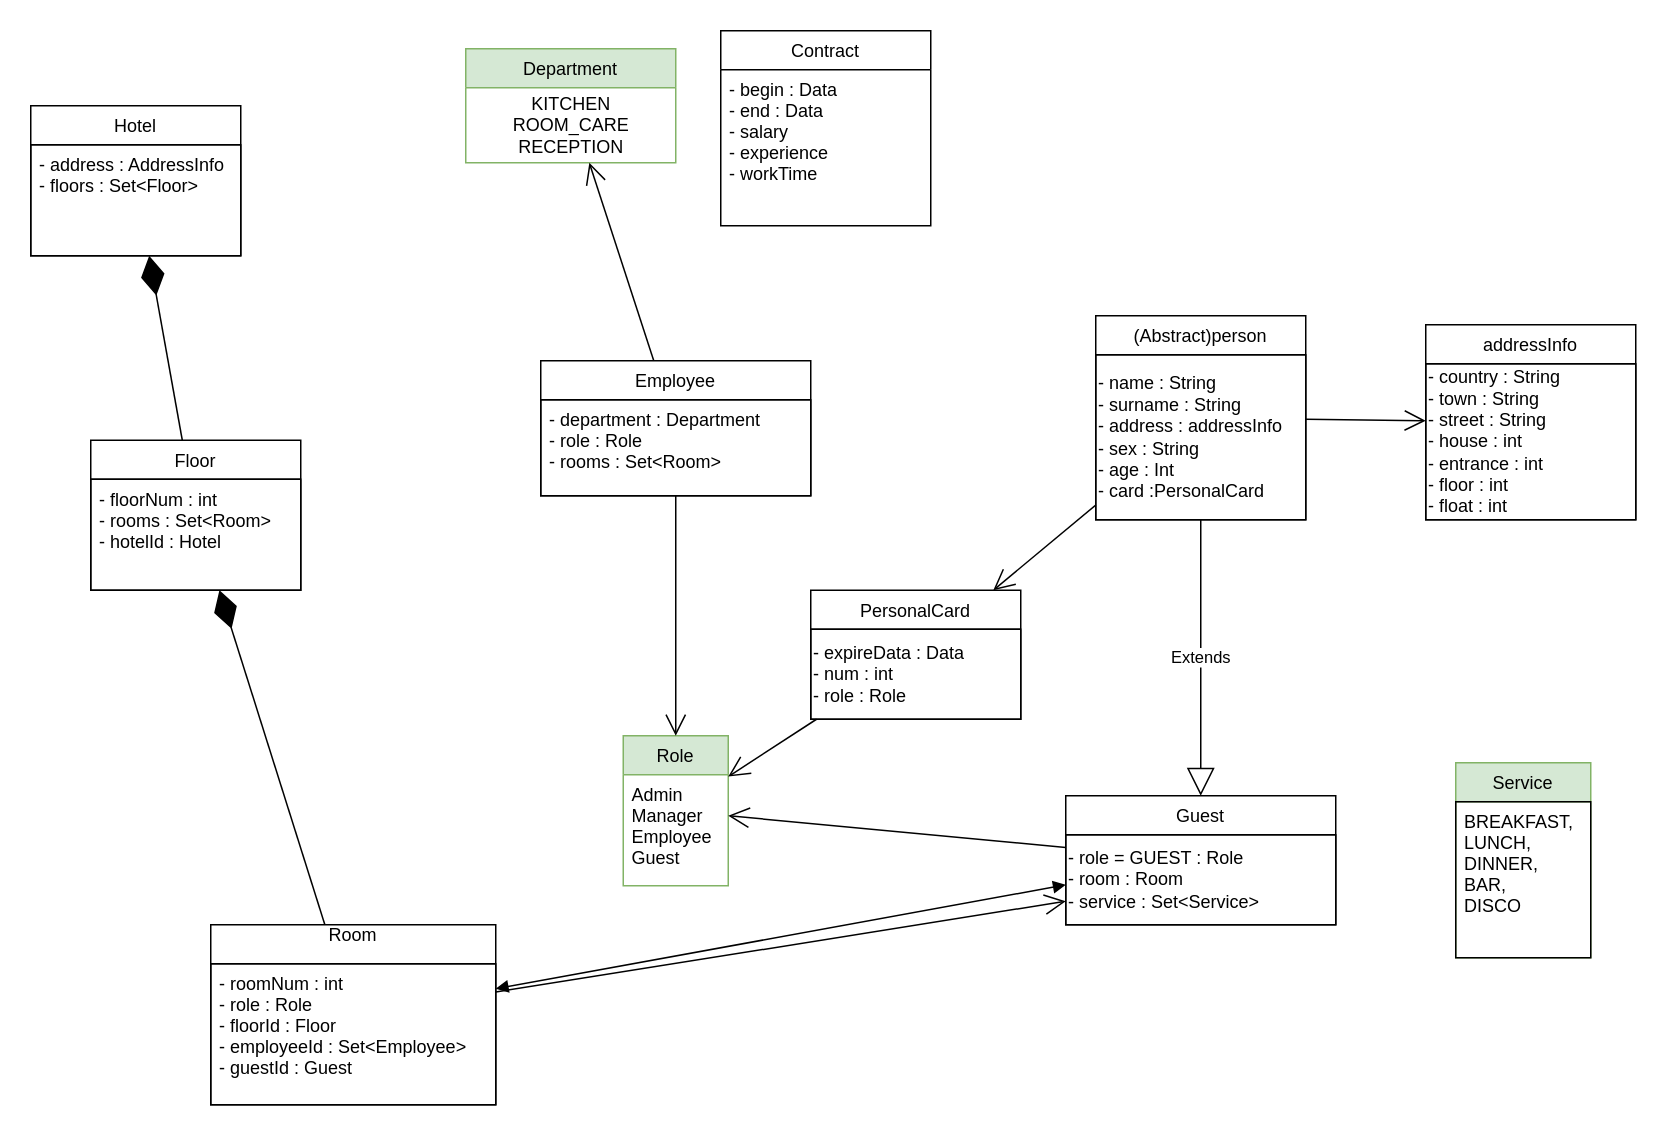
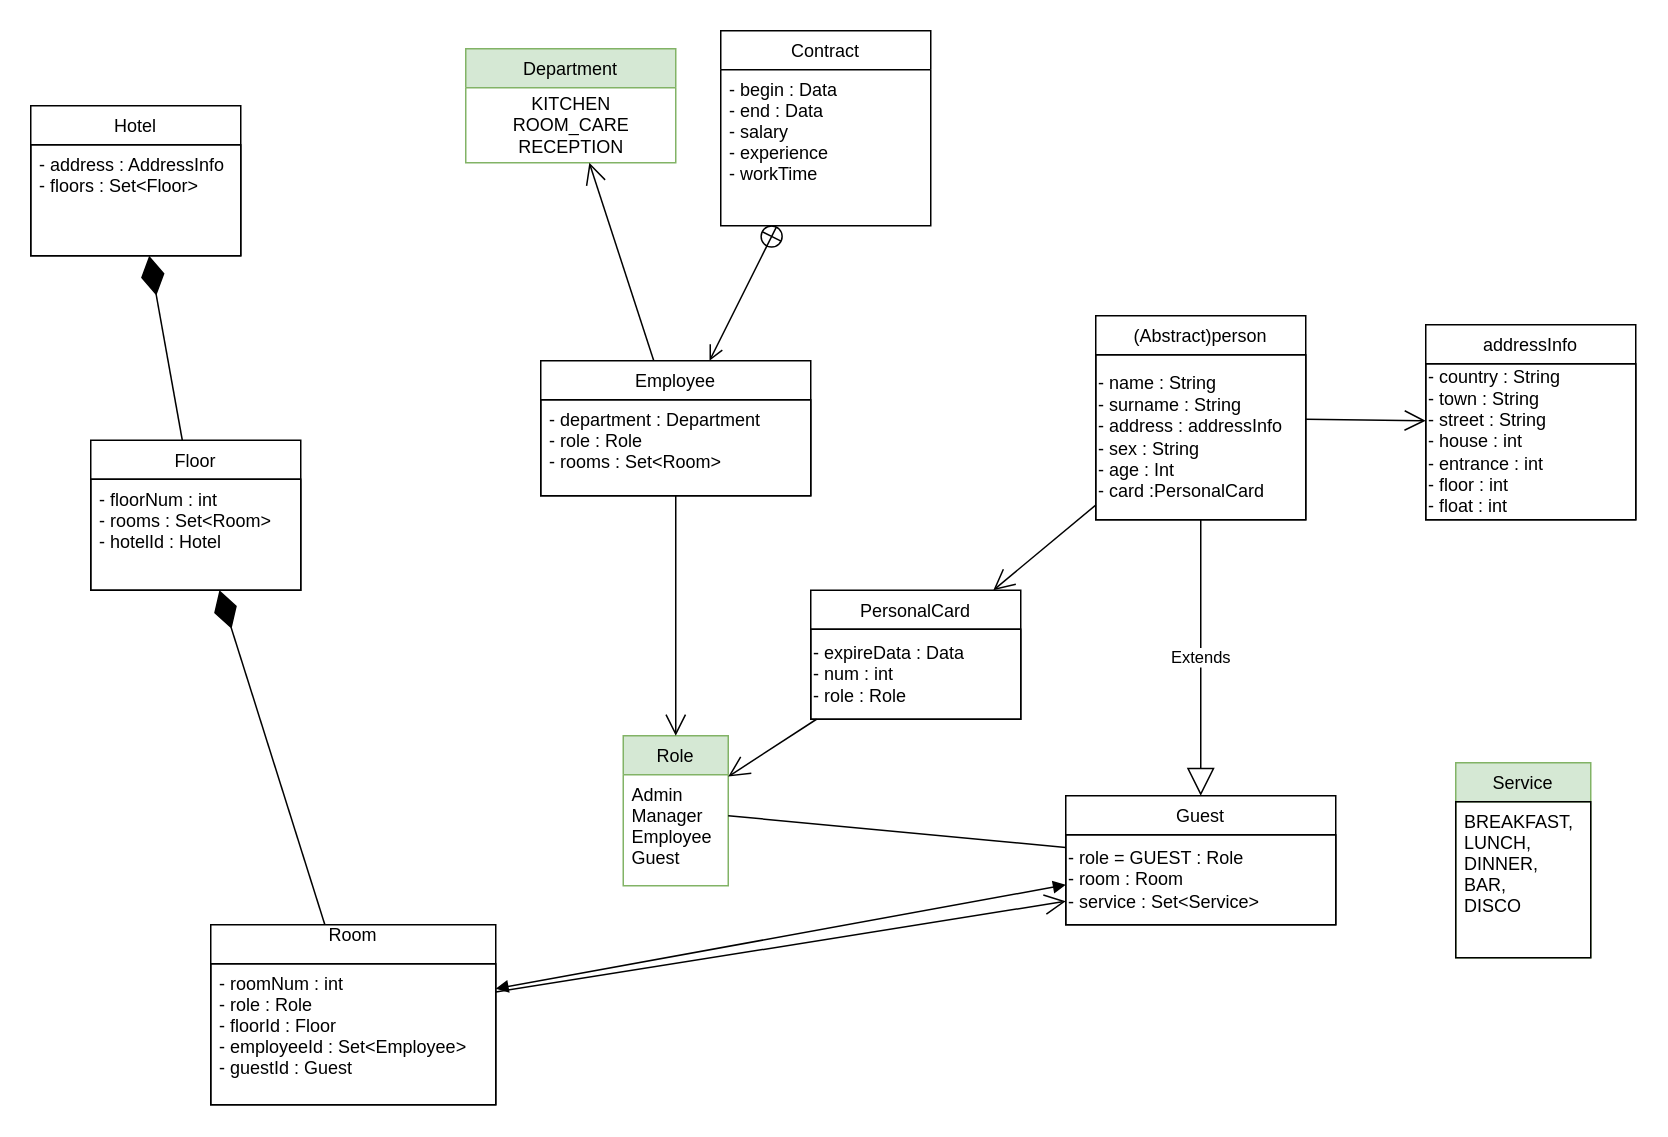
+ <mxCell id="37" value="" style="endArrow=open;startArrow=circlePlus;endFill=0;startFill=0;endSize=8;html=1;rounded=0;" edge="1" parent="1" source="21" target="8"><mxGeometry width="160" relative="1" as="geometry"><mxPoint x="360" y="450" as="sourcePoint" /><mxPoint x="520" y="450" as="targetPoint" /></mxGeometry></mxCell>
- <mxCell id="33" value="" style="endArrow=open;endFill=1;endSize=12;html=1;rounded=0;" parent="1" source="6" target="23" edge="1"><mxGeometry width="160" relative="1" as="geometry"><mxPoint x="480" y="140" as="sourcePoint" /><mxPoint x="640" y="140" as="targetPoint" /></mxGeometry></mxCell>
+ <mxCell id="33" value="" style="endArrow=none;endFill=1;endSize=12;html=1;rounded=0;" parent="1" source="6" target="23" edge="1"><mxGeometry width="160" relative="1" as="geometry"><mxPoint x="480" y="140" as="sourcePoint" /><mxPoint x="640" y="140" as="targetPoint" /></mxGeometry></mxCell>
